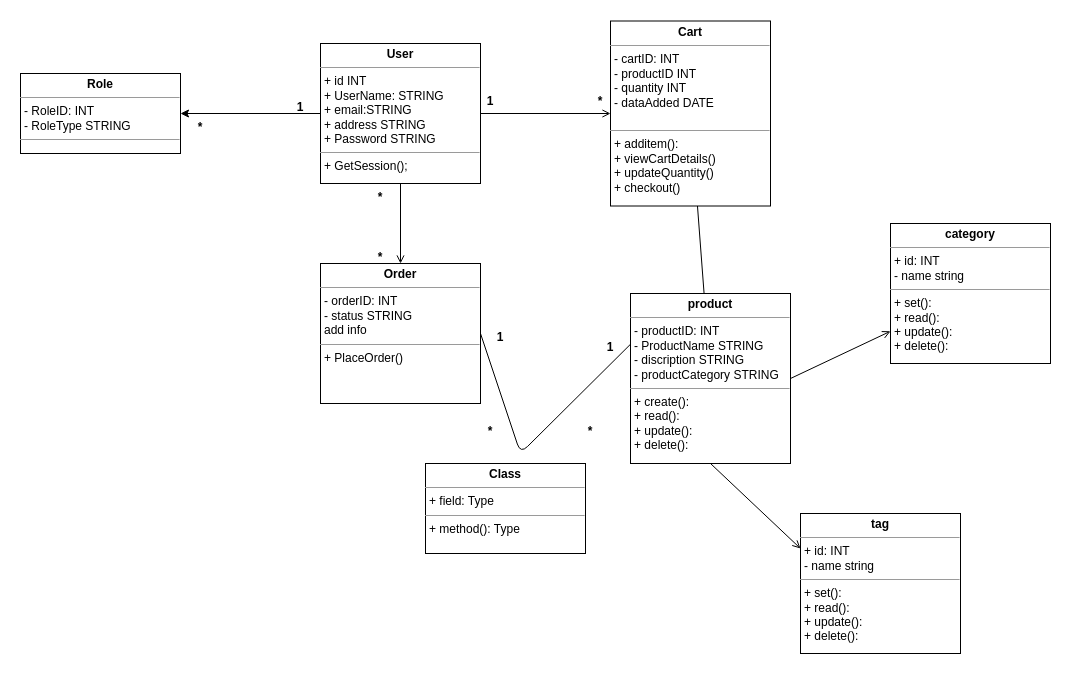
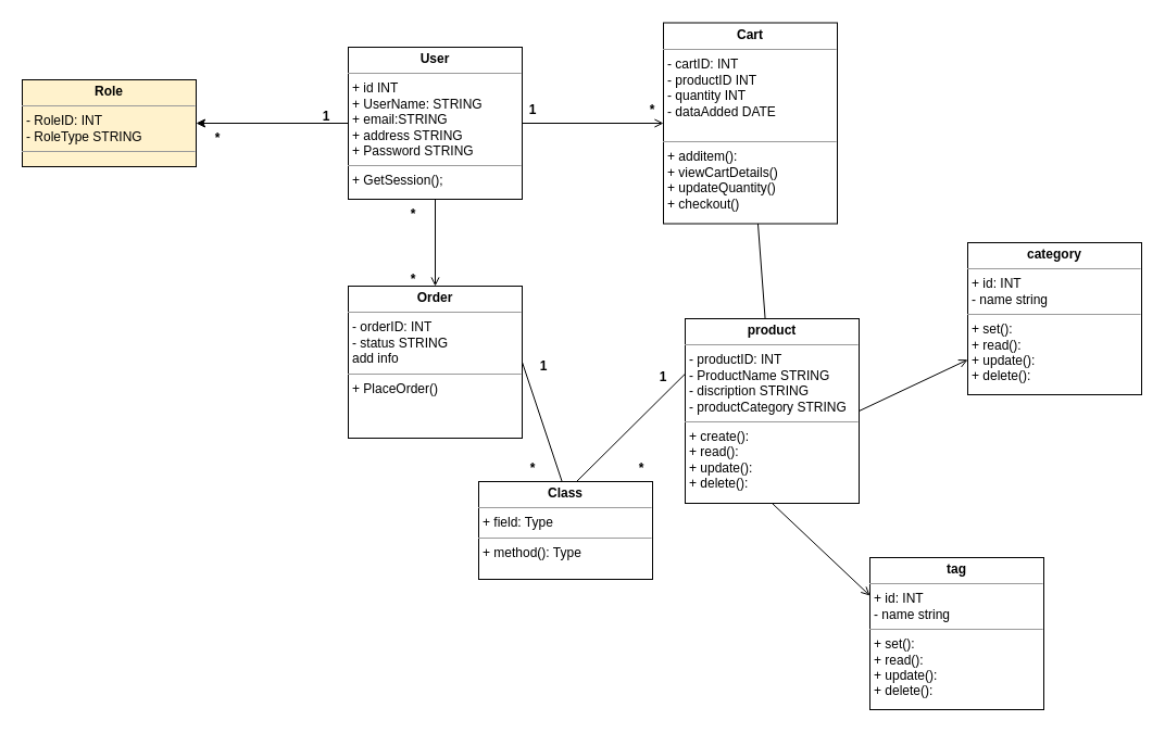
- <mxCell id="6" value="&lt;p style=&quot;margin:0px;margin-top:4px;text-align:center;&quot;&gt;&lt;b&gt;Role&lt;/b&gt;&lt;/p&gt;&lt;hr size=&quot;1&quot;&gt;&lt;p style=&quot;margin:0px;margin-left:4px;&quot;&gt;- RoleID: INT&lt;/p&gt;&lt;p style=&quot;margin:0px;margin-left:4px;&quot;&gt;- RoleType STRING&lt;/p&gt;&lt;hr size=&quot;1&quot;&gt;&lt;p style=&quot;margin:0px;margin-left:4px;&quot;&gt;&lt;br&gt;&lt;/p&gt;" style="verticalAlign=top;align=left;overflow=fill;fontSize=12;fontFamily=Helvetica;html=1;" vertex="1" parent="1"><mxGeometry x="20" y="73" width="160" height="80" as="geometry" /></mxCell>
+ <mxCell id="6" value="&lt;p style=&quot;margin:0px;margin-top:4px;text-align:center;&quot;&gt;&lt;b&gt;Role&lt;/b&gt;&lt;/p&gt;&lt;hr size=&quot;1&quot;&gt;&lt;p style=&quot;margin:0px;margin-left:4px;&quot;&gt;- RoleID: INT&lt;/p&gt;&lt;p style=&quot;margin:0px;margin-left:4px;&quot;&gt;- RoleType STRING&lt;/p&gt;&lt;hr size=&quot;1&quot;&gt;&lt;p style=&quot;margin:0px;margin-left:4px;&quot;&gt;&lt;br&gt;&lt;/p&gt;" style="verticalAlign=top;align=left;overflow=fill;fontSize=12;fontFamily=Helvetica;html=1;fillColor=#fff2cc;" vertex="1" parent="1"><mxGeometry x="20" y="73" width="160" height="80" as="geometry" /></mxCell>
- <mxCell id="24" value="&lt;p style=&quot;margin:0px;margin-top:4px;text-align:center;&quot;&gt;&lt;b&gt;Class&lt;/b&gt;&lt;/p&gt;&lt;hr size=&quot;1&quot;/&gt;&lt;p style=&quot;margin:0px;margin-left:4px;&quot;&gt;+ field: Type&lt;/p&gt;&lt;hr size=&quot;1&quot;/&gt;&lt;p style=&quot;margin:0px;margin-left:4px;&quot;&gt;+ method(): Type&lt;/p&gt;" style="verticalAlign=top;align=left;overflow=fill;fontSize=12;fontFamily=Helvetica;html=1;" vertex="1" parent="1"><mxGeometry x="425" y="463" width="160" height="90" as="geometry" /></mxCell>
+ <mxCell id="24" value="&lt;p style=&quot;margin:0px;margin-top:4px;text-align:center;&quot;&gt;&lt;b&gt;Class&lt;/b&gt;&lt;/p&gt;&lt;hr size=&quot;1&quot;/&gt;&lt;p style=&quot;margin:0px;margin-left:4px;&quot;&gt;+ field: Type&lt;/p&gt;&lt;hr size=&quot;1&quot;/&gt;&lt;p style=&quot;margin:0px;margin-left:4px;&quot;&gt;+ method(): Type&lt;/p&gt;" style="verticalAlign=top;align=left;overflow=fill;fontSize=12;fontFamily=Helvetica;html=1;" vertex="1" parent="1"><mxGeometry x="440" y="443" width="160" height="90" as="geometry" /></mxCell>
